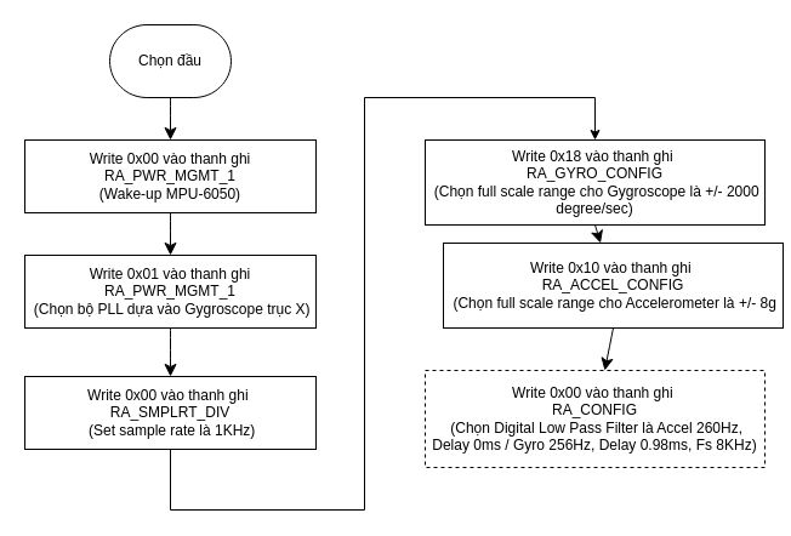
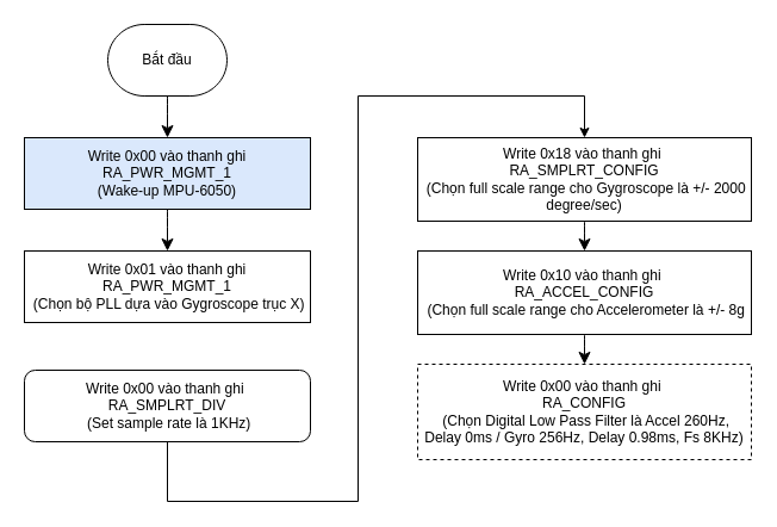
- <mxCell id="13" value="Chọn đầu" style="strokeWidth=1;html=1;shape=mxgraph.flowchart.terminator;whiteSpace=wrap;" vertex="1" parent="1"><mxGeometry x="90" y="20" width="100" height="60" as="geometry" /></mxCell>
+ <mxCell id="13" value="Bắt đầu" style="strokeWidth=1;html=1;shape=mxgraph.flowchart.terminator;whiteSpace=wrap;" vertex="1" parent="1"><mxGeometry x="90" y="20" width="100" height="60" as="geometry" /></mxCell>
- <mxCell id="4" value="Write 0x00 vào thanh ghi RA_PWR_MGMT_1&lt;div&gt;(Wake-up MPU-6050)&lt;/div&gt;" style="rounded=0;whiteSpace=wrap;html=1;" parent="1" vertex="1"><mxGeometry x="20" y="115" width="240" height="60" as="geometry" /></mxCell>
+ <mxCell id="4" value="Write 0x00 vào thanh ghi RA_PWR_MGMT_1&lt;div&gt;(Wake-up MPU-6050)&lt;/div&gt;" style="rounded=0;whiteSpace=wrap;html=1;fillColor=#dae8fc;" parent="1" vertex="1"><mxGeometry x="20" y="115" width="240" height="60" as="geometry" /></mxCell>
- <mxCell id="9" value="Write 0x18 vào thanh ghi&amp;nbsp;&lt;div&gt;RA_GYRO_CONFIG&lt;div&gt;&amp;nbsp;(Chọn full scale range cho Gygroscope là +/- 2000 degree/sec)&lt;/div&gt;&lt;/div&gt;" style="rounded=0;whiteSpace=wrap;html=1;" parent="1" vertex="1"><mxGeometry x="350" y="115" width="280" height="70" as="geometry" /></mxCell>
+ <mxCell id="9" value="Write 0x18 vào thanh ghi&amp;nbsp;&lt;div&gt;RA_SMPLRT_CONFIG&lt;div&gt;&amp;nbsp;(Chọn full scale range cho Gygroscope là +/- 2000 degree/sec)&lt;/div&gt;&lt;/div&gt;" style="rounded=0;whiteSpace=wrap;html=1;" parent="1" vertex="1"><mxGeometry x="350" y="115" width="280" height="70" as="geometry" /></mxCell>
- <mxCell id="11" value="Write 0x10 vào thanh ghi&amp;nbsp;&lt;div&gt;RA_ACCEL_CONFIG&lt;div&gt;&amp;nbsp;(Chọn full scale range cho Accelerometer là +/- 8g&lt;/div&gt;&lt;/div&gt;" style="rounded=0;whiteSpace=wrap;html=1;" parent="1" vertex="1"><mxGeometry x="365" y="200" width="280" height="70" as="geometry" /></mxCell>
+ <mxCell id="11" value="Write 0x10 vào thanh ghi&amp;nbsp;&lt;div&gt;RA_ACCEL_CONFIG&lt;div&gt;&amp;nbsp;(Chọn full scale range cho Accelerometer là +/- 8g&lt;/div&gt;&lt;/div&gt;" style="rounded=0;whiteSpace=wrap;html=1;" parent="1" vertex="1"><mxGeometry x="350" y="210" width="280" height="70" as="geometry" /></mxCell>
- <mxCell id="5" style="edgeStyle=none;curved=1;rounded=0;orthogonalLoop=1;jettySize=auto;html=1;exitX=0.5;exitY=1;exitDx=0;exitDy=0;entryX=0.5;entryY=0;entryDx=0;entryDy=0;fontSize=12;startSize=8;endSize=8;" parent="1" source="6" target="7" edge="1"><mxGeometry relative="1" as="geometry" /></mxCell>
- <mxCell id="7" value="Write 0x00 vào thanh ghi&amp;nbsp;&lt;div&gt;RA_SMPLRT_DIV&lt;div&gt;&amp;nbsp;(Set sample rate là 1KHz)&lt;/div&gt;&lt;/div&gt;" style="rounded=0;whiteSpace=wrap;html=1;" parent="1" vertex="1"><mxGeometry x="20" y="310" width="240" height="60" as="geometry" /></mxCell>
+ <mxCell id="7" value="Write 0x00 vào thanh ghi&amp;nbsp;&lt;div&gt;RA_SMPLRT_DIV&lt;div&gt;&amp;nbsp;(Set sample rate là 1KHz)&lt;/div&gt;&lt;/div&gt;" style="whiteSpace=wrap;html=1;rounded=1;" parent="1" vertex="1"><mxGeometry x="20" y="310" width="240" height="60" as="geometry" /></mxCell>
